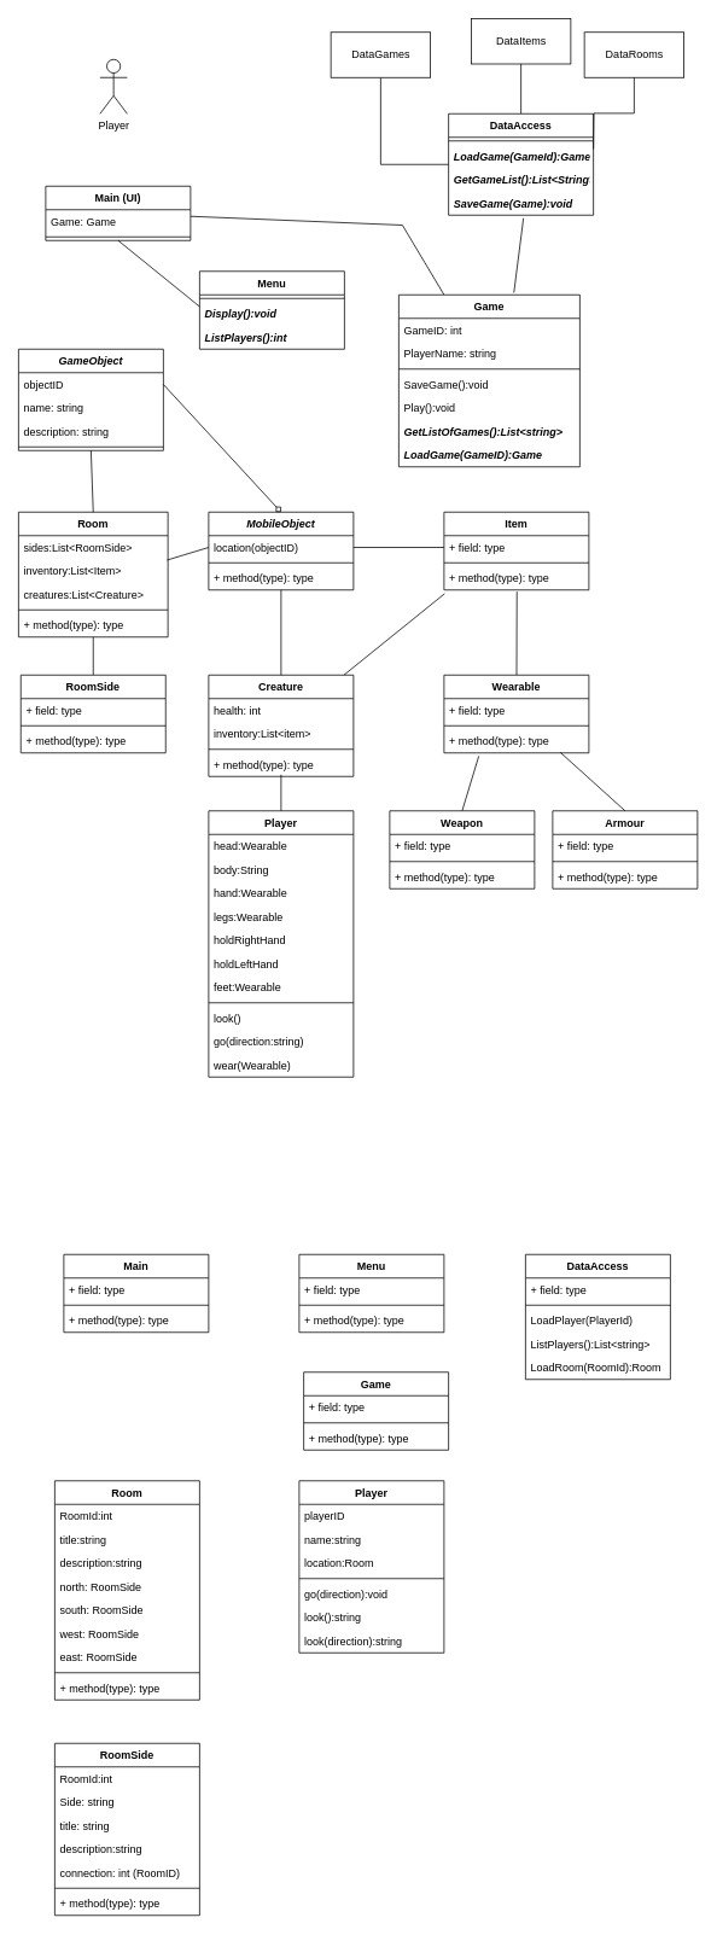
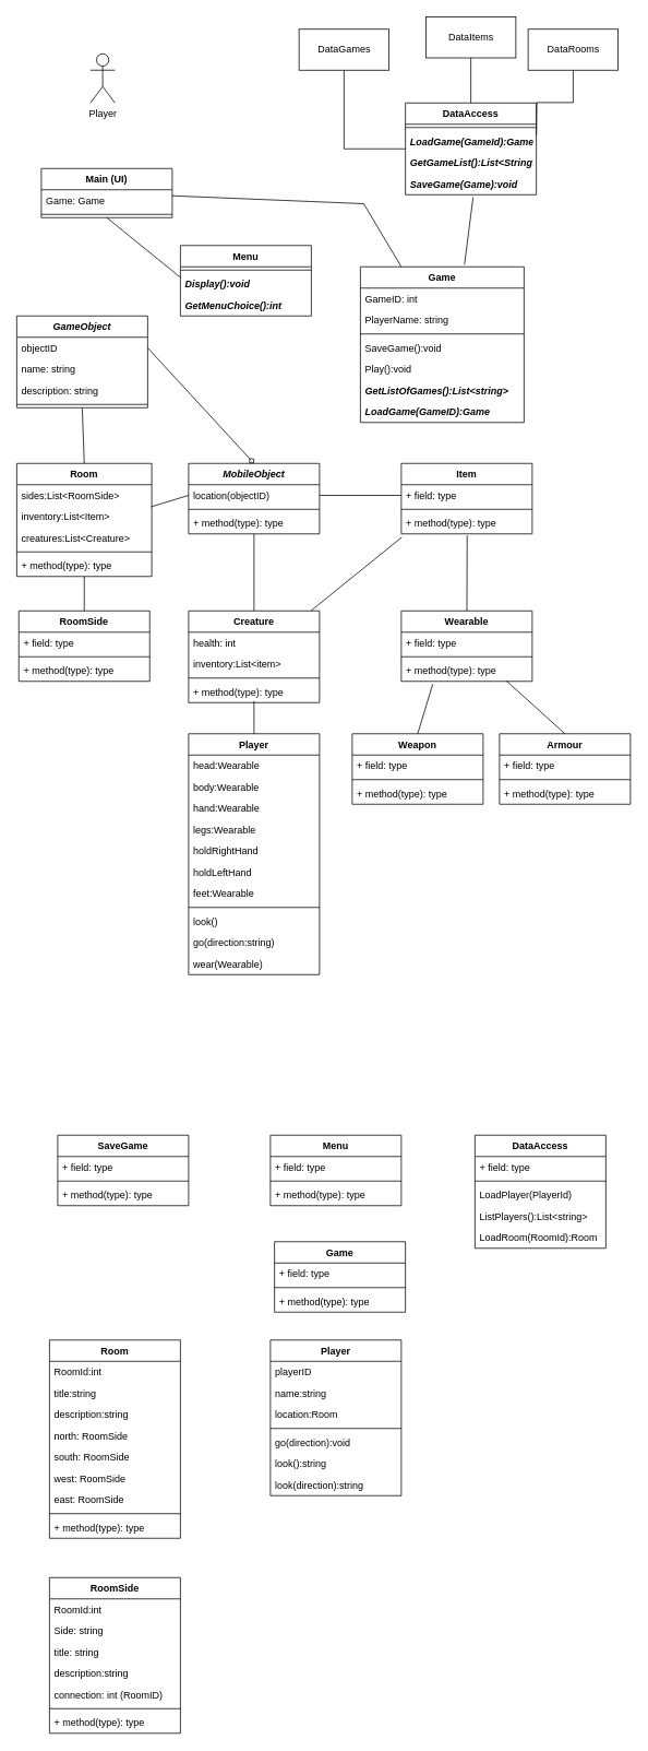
- <mxCell id="34" value="ListPlayers():int" style="text;strokeColor=none;fillColor=none;align=left;verticalAlign=top;spacingLeft=4;spacingRight=4;overflow=hidden;rotatable=0;points=[[0,0.5],[1,0.5]];portConstraint=eastwest;fontStyle=3" vertex="1" parent="31"><mxGeometry y="60" width="160" height="26" as="geometry" /></mxCell>
+ <mxCell id="34" value="GetMenuChoice():int" style="text;strokeColor=none;fillColor=none;align=left;verticalAlign=top;spacingLeft=4;spacingRight=4;overflow=hidden;rotatable=0;points=[[0,0.5],[1,0.5]];portConstraint=eastwest;fontStyle=3" vertex="1" parent="31"><mxGeometry y="60" width="160" height="26" as="geometry" /></mxCell>
- <mxCell id="61" value="body:String" style="text;strokeColor=none;fillColor=none;align=left;verticalAlign=top;spacingLeft=4;spacingRight=4;overflow=hidden;rotatable=0;points=[[0,0.5],[1,0.5]];portConstraint=eastwest;" vertex="1" parent="59"><mxGeometry y="52" width="160" height="26" as="geometry" /></mxCell>
+ <mxCell id="61" value="body:Wearable" style="text;strokeColor=none;fillColor=none;align=left;verticalAlign=top;spacingLeft=4;spacingRight=4;overflow=hidden;rotatable=0;points=[[0,0.5],[1,0.5]];portConstraint=eastwest;" vertex="1" parent="59"><mxGeometry y="52" width="160" height="26" as="geometry" /></mxCell>
- <mxCell id="131" value="Main" style="swimlane;fontStyle=1;align=center;verticalAlign=top;childLayout=stackLayout;horizontal=1;startSize=26;horizontalStack=0;resizeParent=1;resizeParentMax=0;resizeLast=0;collapsible=1;marginBottom=0;" vertex="1" parent="1"><mxGeometry x="70" y="1385" width="160" height="86" as="geometry" /></mxCell>
+ <mxCell id="131" value="SaveGame" style="swimlane;fontStyle=1;align=center;verticalAlign=top;childLayout=stackLayout;horizontal=1;startSize=26;horizontalStack=0;resizeParent=1;resizeParentMax=0;resizeLast=0;collapsible=1;marginBottom=0;" vertex="1" parent="1"><mxGeometry x="70" y="1385" width="160" height="86" as="geometry" /></mxCell>
